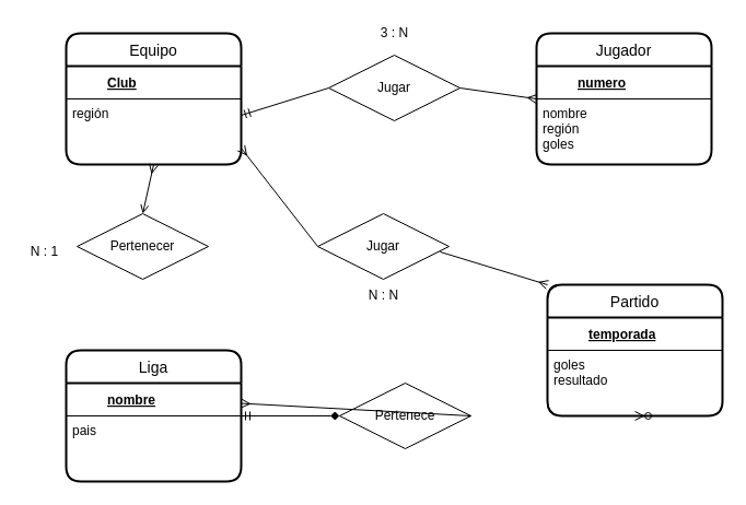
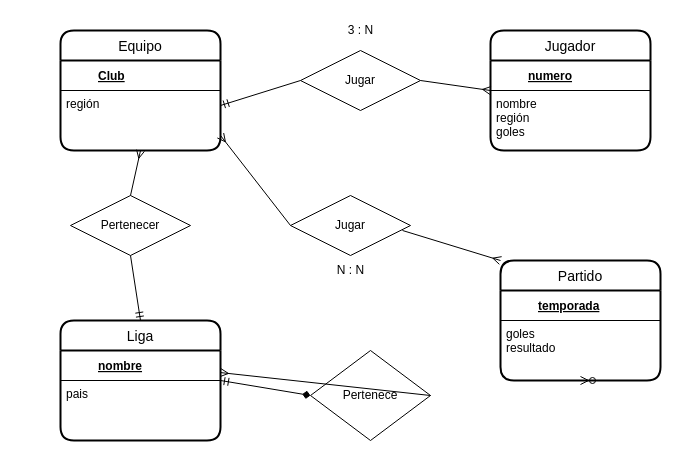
- <mxCell id="28" value="" style="endArrow=open;html=1;rounded=0;exitX=0.5;exitY=1;exitDx=0;exitDy=0;entryX=0.5;entryY=0;entryDx=0;entryDy=0;endFill=0;startArrow=ERmany;startFill=0;" edge="1" parent="1" source="7" target="26"><mxGeometry relative="1" as="geometry"><mxPoint x="340" y="340" as="sourcePoint" /><mxPoint x="500" y="340" as="targetPoint" /></mxGeometry></mxCell>
+ <mxCell id="28" value="" style="endArrow=none;html=1;rounded=0;exitX=0.5;exitY=1;exitDx=0;exitDy=0;entryX=0.5;entryY=0;entryDx=0;entryDy=0;endFill=0;startArrow=ERmany;startFill=0;" edge="1" parent="1" source="7" target="26"><mxGeometry relative="1" as="geometry"><mxPoint x="340" y="340" as="sourcePoint" /><mxPoint x="500" y="340" as="targetPoint" /></mxGeometry></mxCell>
- <mxCell id="29" value="N : 1" style="text;html=1;align=center;verticalAlign=middle;resizable=0;points=[];autosize=1;strokeColor=none;fillColor=none;" vertex="1" parent="1"><mxGeometry x="20" y="220" width="40" height="20" as="geometry" /></mxCell>
+ <mxCell id="27" value="" style="endArrow=none;html=1;rounded=0;exitX=0.5;exitY=0;exitDx=0;exitDy=0;entryX=0.5;entryY=1;entryDx=0;entryDy=0;endFill=0;startArrow=ERmandOne;startFill=0;" edge="1" parent="1" source="20" target="26"><mxGeometry relative="1" as="geometry"><mxPoint x="330" y="300" as="sourcePoint" /><mxPoint x="490" y="300" as="targetPoint" /></mxGeometry></mxCell>
- <mxCell id="39" value="Pertenece" style="shape=rhombus;perimeter=rhombusPerimeter;whiteSpace=wrap;html=1;align=center;" vertex="1" parent="1"><mxGeometry x="310" y="350" width="120" height="60" as="geometry" /></mxCell>
+ <mxCell id="39" value="Pertenece" style="shape=rhombus;perimeter=rhombusPerimeter;whiteSpace=wrap;html=1;align=center;" vertex="1" parent="1"><mxGeometry x="310" y="350" width="120" height="90" as="geometry" /></mxCell>
